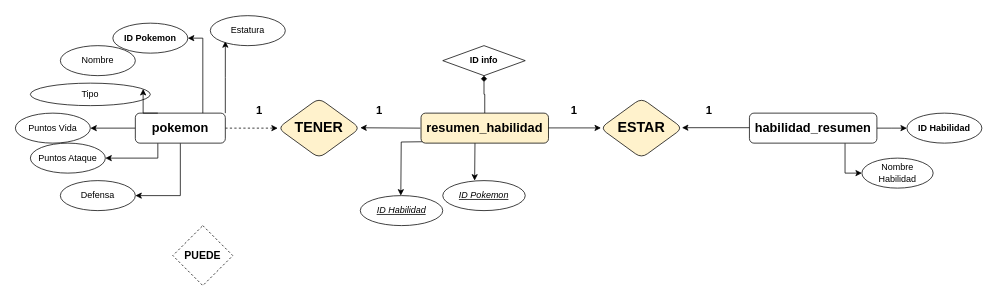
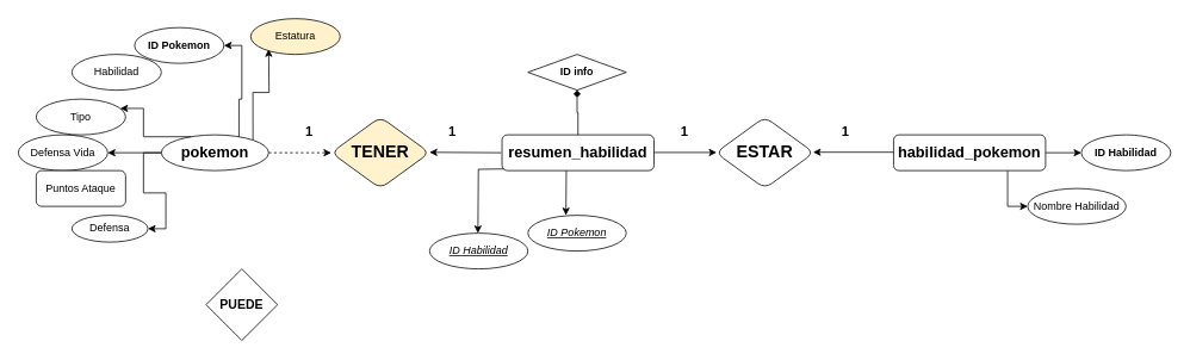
- <mxCell id="20" value="Estatura" style="ellipse;whiteSpace=wrap;html=1;align=center;" parent="1" vertex="1"><mxGeometry x="280" y="20" width="100" height="40" as="geometry" /></mxCell>
+ <mxCell id="20" value="Estatura" style="ellipse;whiteSpace=wrap;html=1;align=center;fillColor=#fff2cc;" parent="1" vertex="1"><mxGeometry x="280" y="20" width="100" height="40" as="geometry" /></mxCell>
- <mxCell id="17" value="Nombre" style="ellipse;whiteSpace=wrap;html=1;align=center;" parent="1" vertex="1"><mxGeometry x="80" y="60" width="100" height="40" as="geometry" /></mxCell>
+ <mxCell id="17" value="Habilidad" style="ellipse;whiteSpace=wrap;html=1;align=center;" parent="1" vertex="1"><mxGeometry x="80" y="60" width="100" height="40" as="geometry" /></mxCell>
- <mxCell id="19" value="Tipo" style="ellipse;whiteSpace=wrap;html=1;align=center;" parent="1" vertex="1"><mxGeometry x="40" y="110" width="160" height="30" as="geometry" /></mxCell>
+ <mxCell id="19" value="Tipo" style="ellipse;whiteSpace=wrap;html=1;align=center;" parent="1" vertex="1"><mxGeometry x="40" y="110" width="100" height="40" as="geometry" /></mxCell>
- <mxCell id="16" value="Puntos Vida" style="ellipse;whiteSpace=wrap;html=1;align=center;" parent="1" vertex="1"><mxGeometry x="20" y="150" width="100" height="40" as="geometry" /></mxCell>
+ <mxCell id="16" value="Defensa Vida" style="ellipse;whiteSpace=wrap;html=1;align=center;" parent="1" vertex="1"><mxGeometry x="20" y="150" width="100" height="40" as="geometry" /></mxCell>
- <mxCell id="7" value="&lt;b&gt;&lt;font style=&quot;font-size: 17px;&quot;&gt;pokemon&lt;/font&gt;&lt;/b&gt;" style="rounded=1;whiteSpace=wrap;html=1;" parent="1" vertex="1"><mxGeometry x="180" y="150" width="120" height="40" as="geometry" /></mxCell>
+ <mxCell id="7" value="&lt;b&gt;&lt;font style=&quot;font-size: 17px;&quot;&gt;pokemon&lt;/font&gt;&lt;/b&gt;" style="ellipse;whiteSpace=wrap;html=1;" parent="1" vertex="1"><mxGeometry x="180" y="150" width="120" height="40" as="geometry" /></mxCell>
- <mxCell id="14" value="&lt;span style=&quot;font-size: 17px;&quot;&gt;&lt;b&gt;resumen_habilidad&lt;/b&gt;&lt;/span&gt;" style="rounded=1;whiteSpace=wrap;html=1;fillColor=#fff2cc;" parent="1" vertex="1"><mxGeometry x="561" y="150" width="170" height="40" as="geometry" /></mxCell>
+ <mxCell id="14" value="&lt;span style=&quot;font-size: 17px;&quot;&gt;&lt;b&gt;resumen_habilidad&lt;/b&gt;&lt;/span&gt;" style="rounded=1;whiteSpace=wrap;html=1;" parent="1" vertex="1"><mxGeometry x="561" y="150" width="170" height="40" as="geometry" /></mxCell>
- <mxCell id="34" value="&lt;span style=&quot;font-size: 19px;&quot;&gt;&lt;b&gt;ESTAR&lt;/b&gt;&lt;/span&gt;" style="rhombus;whiteSpace=wrap;html=1;rounded=1;fillColor=#fff2cc;" vertex="1" parent="1"><mxGeometry x="800" y="130" width="110" height="80" as="geometry" /></mxCell>
+ <mxCell id="34" value="&lt;span style=&quot;font-size: 19px;&quot;&gt;&lt;b&gt;ESTAR&lt;/b&gt;&lt;/span&gt;" style="rhombus;whiteSpace=wrap;html=1;rounded=1;" vertex="1" parent="1"><mxGeometry x="800" y="130" width="110" height="80" as="geometry" /></mxCell>
- <mxCell id="10" value="&lt;span style=&quot;font-size: 17px;&quot;&gt;&lt;b&gt;habilidad_resumen&lt;/b&gt;&lt;/span&gt;" style="rounded=1;whiteSpace=wrap;html=1;" parent="1" vertex="1"><mxGeometry x="999" y="150" width="170" height="40" as="geometry" /></mxCell>
+ <mxCell id="10" value="&lt;span style=&quot;font-size: 17px;&quot;&gt;&lt;b&gt;habilidad_pokemon&lt;/b&gt;&lt;/span&gt;" style="rounded=1;whiteSpace=wrap;html=1;" parent="1" vertex="1"><mxGeometry x="999" y="150" width="170" height="40" as="geometry" /></mxCell>
- <mxCell id="18" value="Puntos Ataque" style="ellipse;whiteSpace=wrap;html=1;align=center;" parent="1" vertex="1"><mxGeometry x="40" y="190" width="100" height="40" as="geometry" /></mxCell>
+ <mxCell id="18" value="Puntos Ataque" style="whiteSpace=wrap;html=1;align=center;rounded=1;" parent="1" vertex="1"><mxGeometry x="40" y="190" width="100" height="40" as="geometry" /></mxCell>
- <mxCell id="3" style="edgeStyle=orthogonalEdgeStyle;rounded=0;orthogonalLoop=1;jettySize=auto;html=1;entryX=1;entryY=0.5;entryDx=0;entryDy=0;exitX=0.25;exitY=1;exitDx=0;exitDy=0;" parent="1" source="7" target="18" edge="1"><mxGeometry relative="1" as="geometry" /></mxCell>
- <mxCell id="24" value="Nombre Habilidad" style="ellipse;whiteSpace=wrap;html=1;align=center;" parent="1" vertex="1"><mxGeometry x="1149" y="210" width="95" height="40" as="geometry" /></mxCell>
+ <mxCell id="24" value="Nombre Habilidad" style="ellipse;whiteSpace=wrap;html=1;align=center;" parent="1" vertex="1"><mxGeometry x="1149" y="210" width="110" height="40" as="geometry" /></mxCell>
- <mxCell id="15" value="Defensa" style="ellipse;whiteSpace=wrap;html=1;align=center;" parent="1" vertex="1"><mxGeometry x="80" y="240" width="100" height="40" as="geometry" /></mxCell>
+ <mxCell id="15" value="Defensa" style="ellipse;whiteSpace=wrap;html=1;align=center;" parent="1" vertex="1"><mxGeometry x="80" y="240" width="85" height="30" as="geometry" /></mxCell>
- <mxCell id="30" value="&lt;span style=&quot;font-size: 14px;&quot;&gt;&lt;b&gt;PUEDE&lt;/b&gt;&lt;/span&gt;" style="rhombus;whiteSpace=wrap;html=1;dashed=1;" parent="1" vertex="1"><mxGeometry x="230" y="300" width="80" height="80" as="geometry" /></mxCell>
+ <mxCell id="30" value="&lt;span style=&quot;font-size: 14px;&quot;&gt;&lt;b&gt;PUEDE&lt;/b&gt;&lt;/span&gt;" style="rhombus;whiteSpace=wrap;html=1;" parent="1" vertex="1"><mxGeometry x="230" y="300" width="80" height="80" as="geometry" /></mxCell>
